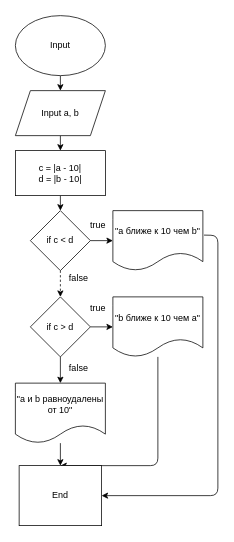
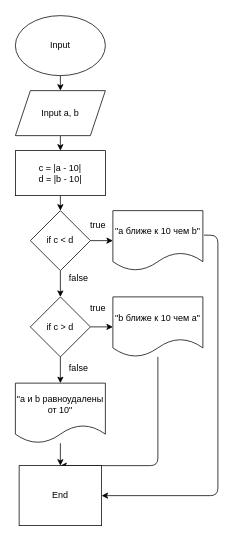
- <mxCell id="9" value="" style="edgeStyle=none;html=1;dashed=1;" parent="1" source="10" target="16" edge="1"><mxGeometry relative="1" as="geometry" /></mxCell>
+ <mxCell id="9" value="" style="edgeStyle=none;html=1;" parent="1" source="10" target="16" edge="1"><mxGeometry relative="1" as="geometry" /></mxCell>
